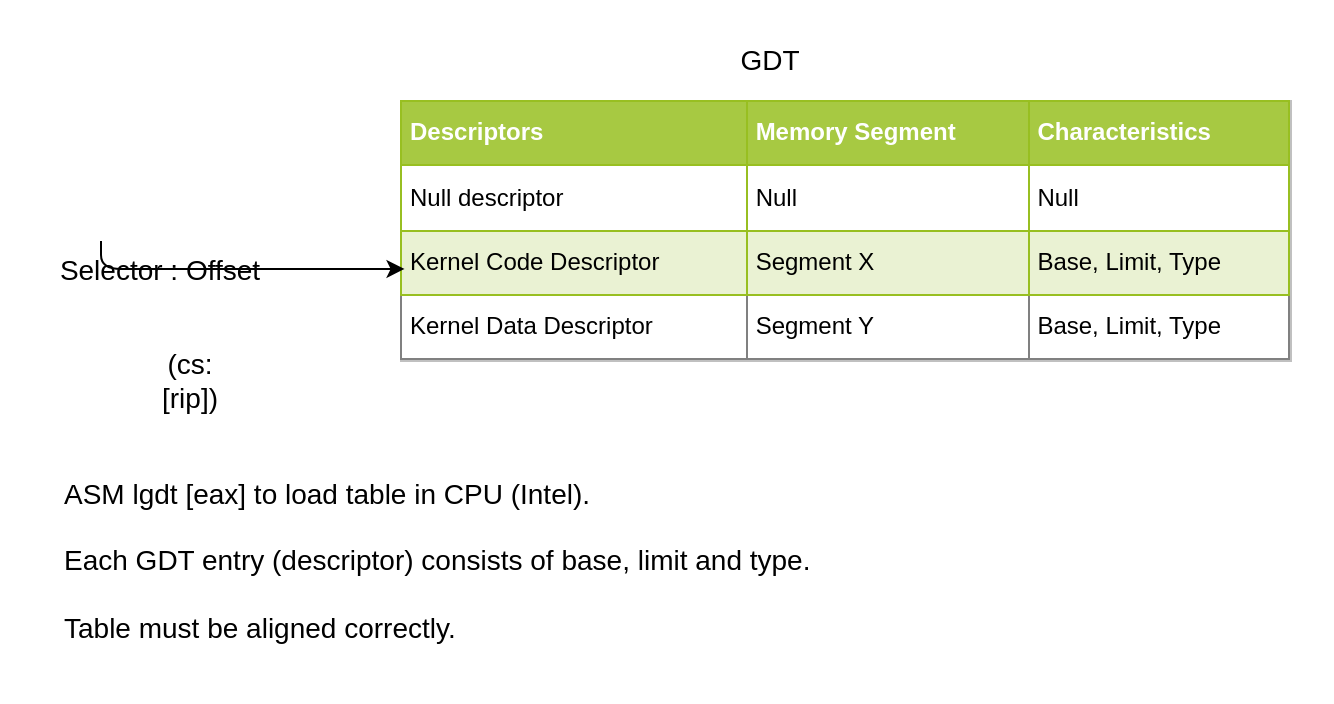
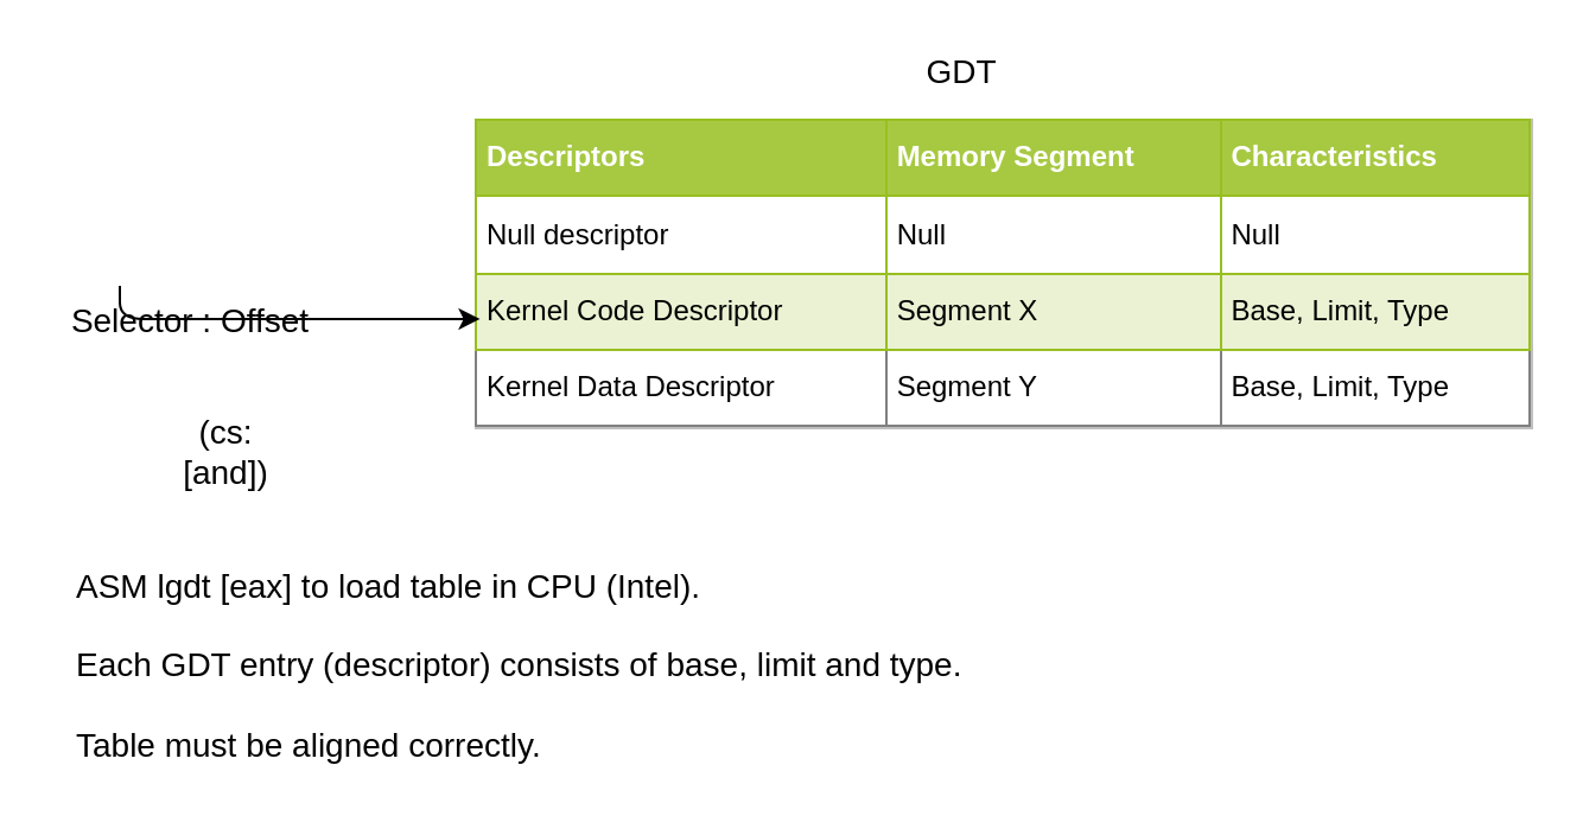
- <mxCell id="5" value="GDT" style="text;html=1;strokeColor=none;fillColor=none;align=center;verticalAlign=middle;whiteSpace=wrap;rounded=0;fontSize=14;" parent="1" vertex="1"><mxGeometry x="365" y="20" width="40" height="20" as="geometry" /></mxCell>
+ <mxCell id="5" value="GDT" style="text;html=1;strokeColor=none;fillColor=none;align=center;verticalAlign=middle;whiteSpace=wrap;rounded=0;fontSize=14;" parent="1" vertex="1"><mxGeometry x="385" y="20" width="40" height="20" as="geometry" /></mxCell>
- <mxCell id="7" value="(cs:[rip])" style="text;html=1;strokeColor=none;fillColor=none;align=center;verticalAlign=middle;whiteSpace=wrap;rounded=0;fontSize=14;" parent="1" vertex="1"><mxGeometry x="70" y="180" width="50" height="20" as="geometry" /></mxCell>
+ <mxCell id="7" value="(cs:[and])" style="text;html=1;strokeColor=none;fillColor=none;align=center;verticalAlign=middle;whiteSpace=wrap;rounded=0;fontSize=14;" parent="1" vertex="1"><mxGeometry x="70" y="180" width="50" height="20" as="geometry" /></mxCell>
